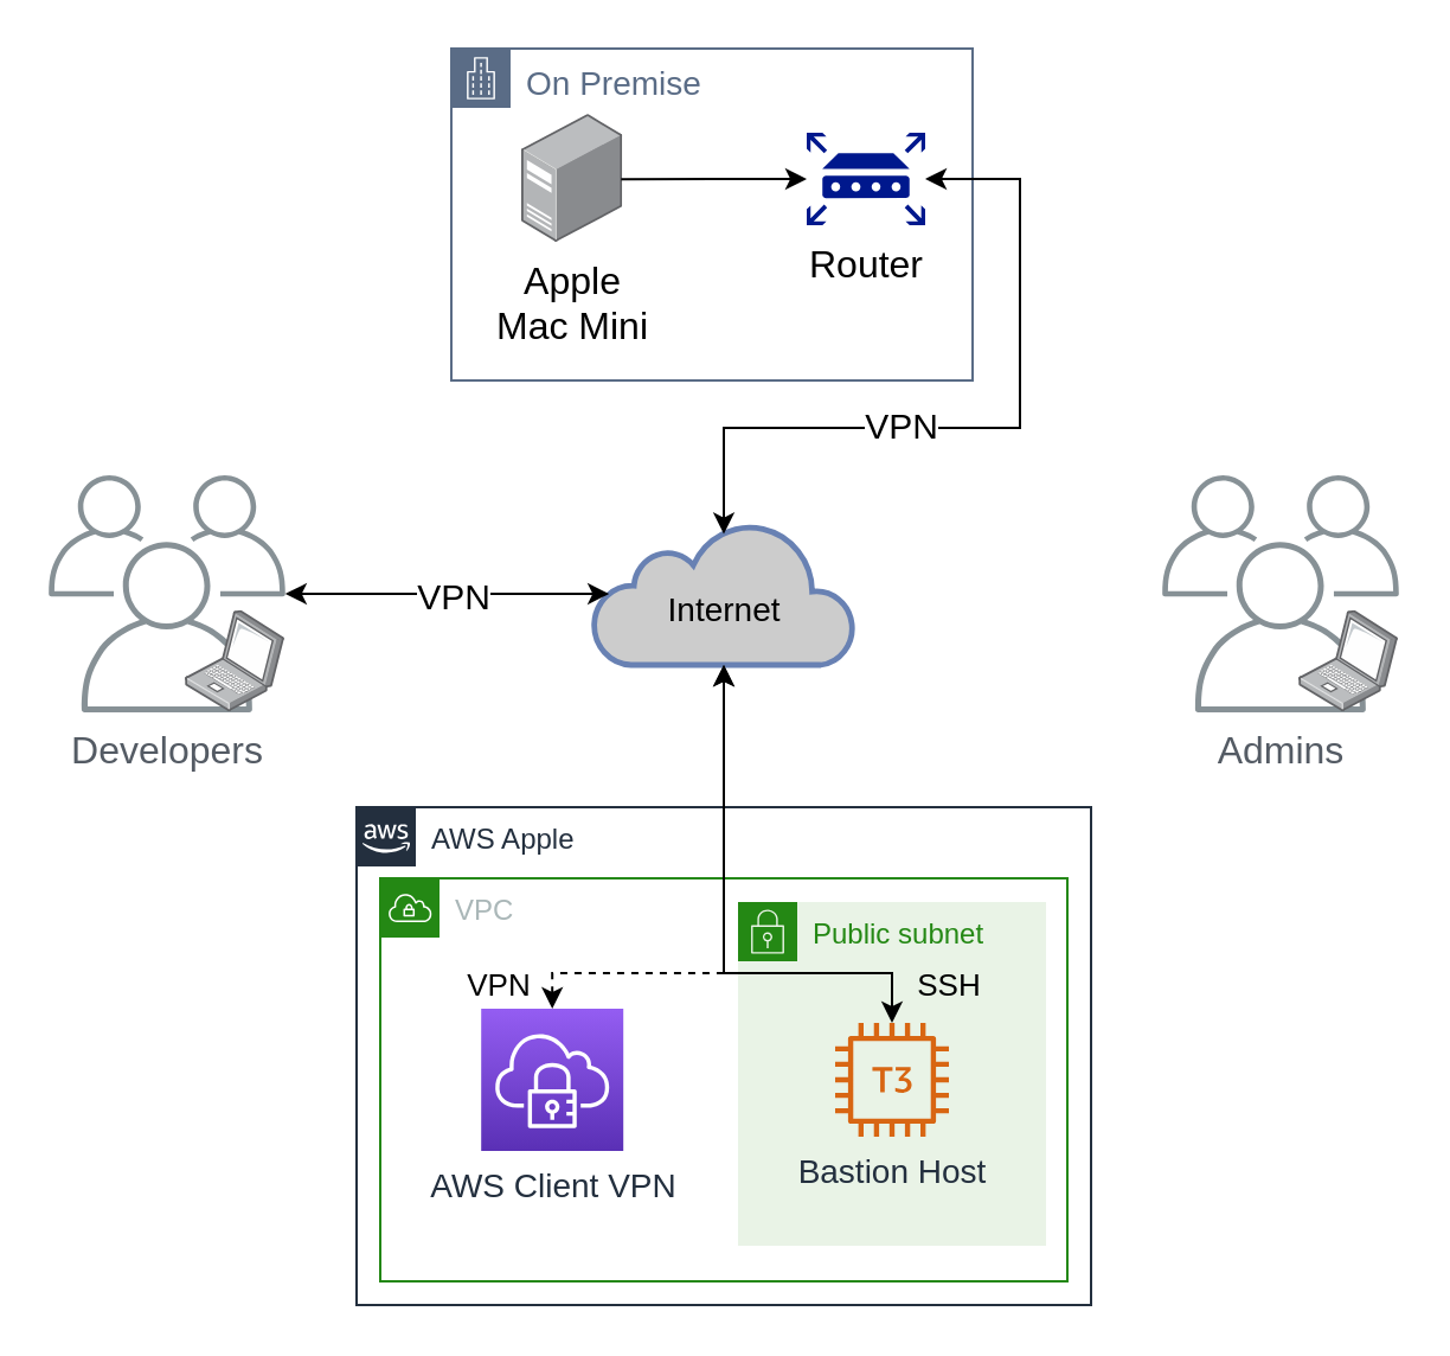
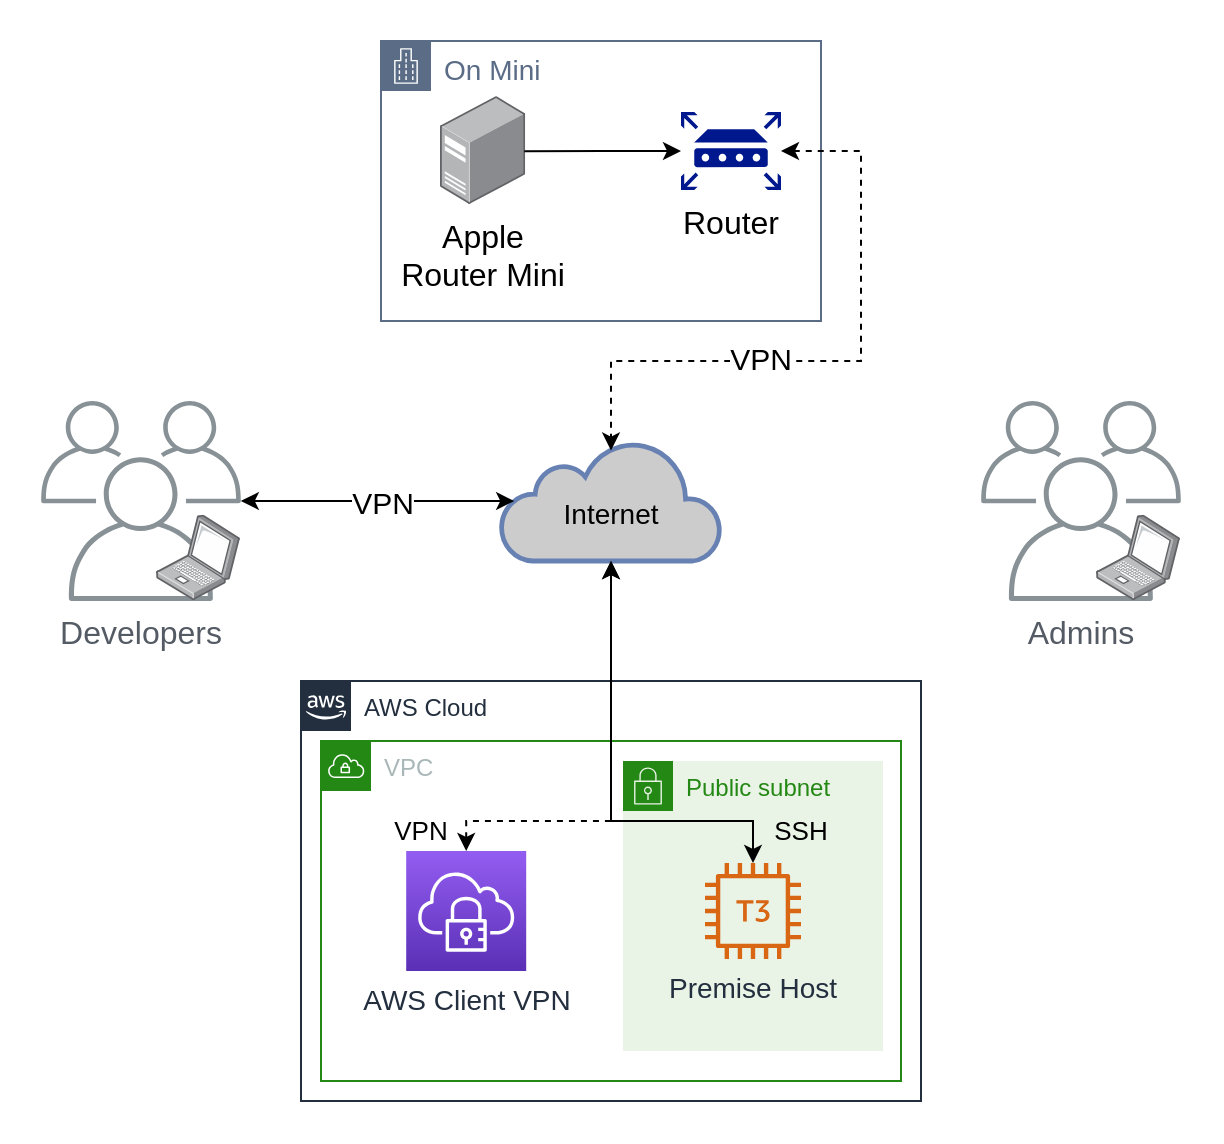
- <mxCell id="6" value="&lt;font style=&quot;font-size: 14px&quot;&gt;On Premise&lt;/font&gt;" style="points=[[0,0],[0.25,0],[0.5,0],[0.75,0],[1,0],[1,0.25],[1,0.5],[1,0.75],[1,1],[0.75,1],[0.5,1],[0.25,1],[0,1],[0,0.75],[0,0.5],[0,0.25]];outlineConnect=0;gradientColor=none;html=1;whiteSpace=wrap;fontSize=12;fontStyle=0;shape=mxgraph.aws4.group;grIcon=mxgraph.aws4.group_corporate_data_center;strokeColor=#5A6C86;fillColor=none;verticalAlign=top;align=left;spacingLeft=30;fontColor=#5A6C86;dashed=0;" parent="1" vertex="1"><mxGeometry x="190" y="20" width="220" height="140" as="geometry" /></mxCell>
+ <mxCell id="6" value="&lt;font style=&quot;font-size: 14px&quot;&gt;On Mini&lt;/font&gt;" style="points=[[0,0],[0.25,0],[0.5,0],[0.75,0],[1,0],[1,0.25],[1,0.5],[1,0.75],[1,1],[0.75,1],[0.5,1],[0.25,1],[0,1],[0,0.75],[0,0.5],[0,0.25]];outlineConnect=0;gradientColor=none;html=1;whiteSpace=wrap;fontSize=12;fontStyle=0;shape=mxgraph.aws4.group;grIcon=mxgraph.aws4.group_corporate_data_center;strokeColor=#5A6C86;fillColor=none;verticalAlign=top;align=left;spacingLeft=30;fontColor=#5A6C86;dashed=0;" parent="1" vertex="1"><mxGeometry x="190" y="20" width="220" height="140" as="geometry" /></mxCell>
- <mxCell id="7" value="&lt;font style=&quot;font-size: 16px&quot;&gt;Apple&lt;br&gt;Mac Mini&lt;/font&gt;" style="points=[];aspect=fixed;html=1;align=center;shadow=0;dashed=0;image;image=img/lib/allied_telesis/computer_and_terminals/Server_Desktop.svg;" parent="1" vertex="1"><mxGeometry x="220" y="48" width="42.6" height="54" as="geometry" /></mxCell>
+ <mxCell id="7" value="&lt;font style=&quot;font-size: 16px&quot;&gt;Apple&lt;br&gt;Router Mini&lt;/font&gt;" style="points=[];aspect=fixed;html=1;align=center;shadow=0;dashed=0;image;image=img/lib/allied_telesis/computer_and_terminals/Server_Desktop.svg;" parent="1" vertex="1"><mxGeometry x="220" y="48" width="42.6" height="54" as="geometry" /></mxCell>
- <mxCell id="8" style="edgeStyle=orthogonalEdgeStyle;rounded=0;orthogonalLoop=1;jettySize=auto;html=1;entryX=0.5;entryY=0.08;entryDx=0;entryDy=0;entryPerimeter=0;startArrow=classic;startFill=1;fontSize=13;" edge="1" parent="1" source="11" target="2"><mxGeometry relative="1" as="geometry"><Array as="points"><mxPoint x="430" y="75" /><mxPoint x="430" y="180" /><mxPoint x="305" y="180" /></Array></mxGeometry></mxCell>
+ <mxCell id="8" style="edgeStyle=orthogonalEdgeStyle;rounded=0;orthogonalLoop=1;jettySize=auto;html=1;entryX=0.5;entryY=0.08;entryDx=0;entryDy=0;entryPerimeter=0;startArrow=classic;startFill=1;fontSize=13;dashed=1;" edge="1" parent="1" source="11" target="2"><mxGeometry relative="1" as="geometry"><Array as="points"><mxPoint x="430" y="75" /><mxPoint x="430" y="180" /><mxPoint x="305" y="180" /></Array></mxGeometry></mxCell>
- <mxCell id="17" value="AWS Apple" style="points=[[0,0],[0.25,0],[0.5,0],[0.75,0],[1,0],[1,0.25],[1,0.5],[1,0.75],[1,1],[0.75,1],[0.5,1],[0.25,1],[0,1],[0,0.75],[0,0.5],[0,0.25]];outlineConnect=0;gradientColor=none;html=1;whiteSpace=wrap;fontSize=12;fontStyle=0;shape=mxgraph.aws4.group;grIcon=mxgraph.aws4.group_aws_cloud_alt;strokeColor=#232F3E;fillColor=none;verticalAlign=top;align=left;spacingLeft=30;fontColor=#232F3E;dashed=0;" vertex="1" parent="1"><mxGeometry x="150" y="340" width="310" height="210" as="geometry" /></mxCell>
+ <mxCell id="17" value="AWS Cloud" style="points=[[0,0],[0.25,0],[0.5,0],[0.75,0],[1,0],[1,0.25],[1,0.5],[1,0.75],[1,1],[0.75,1],[0.5,1],[0.25,1],[0,1],[0,0.75],[0,0.5],[0,0.25]];outlineConnect=0;gradientColor=none;html=1;whiteSpace=wrap;fontSize=12;fontStyle=0;shape=mxgraph.aws4.group;grIcon=mxgraph.aws4.group_aws_cloud_alt;strokeColor=#232F3E;fillColor=none;verticalAlign=top;align=left;spacingLeft=30;fontColor=#232F3E;dashed=0;" vertex="1" parent="1"><mxGeometry x="150" y="340" width="310" height="210" as="geometry" /></mxCell>
- <mxCell id="23" value="&lt;font style=&quot;font-size: 14px&quot;&gt;Bastion Host&lt;/font&gt;" style="outlineConnect=0;fontColor=#232F3E;gradientColor=none;fillColor=#D86613;strokeColor=none;dashed=0;verticalLabelPosition=bottom;verticalAlign=top;align=center;html=1;fontSize=12;fontStyle=0;aspect=fixed;pointerEvents=1;shape=mxgraph.aws4.t3_instance;" vertex="1" parent="1"><mxGeometry x="352" y="431" width="48" height="48" as="geometry" /></mxCell>
+ <mxCell id="23" value="&lt;font style=&quot;font-size: 14px&quot;&gt;Premise Host&lt;/font&gt;" style="outlineConnect=0;fontColor=#232F3E;gradientColor=none;fillColor=#D86613;strokeColor=none;dashed=0;verticalLabelPosition=bottom;verticalAlign=top;align=center;html=1;fontSize=12;fontStyle=0;aspect=fixed;pointerEvents=1;shape=mxgraph.aws4.t3_instance;" vertex="1" parent="1"><mxGeometry x="352" y="431" width="48" height="48" as="geometry" /></mxCell>
